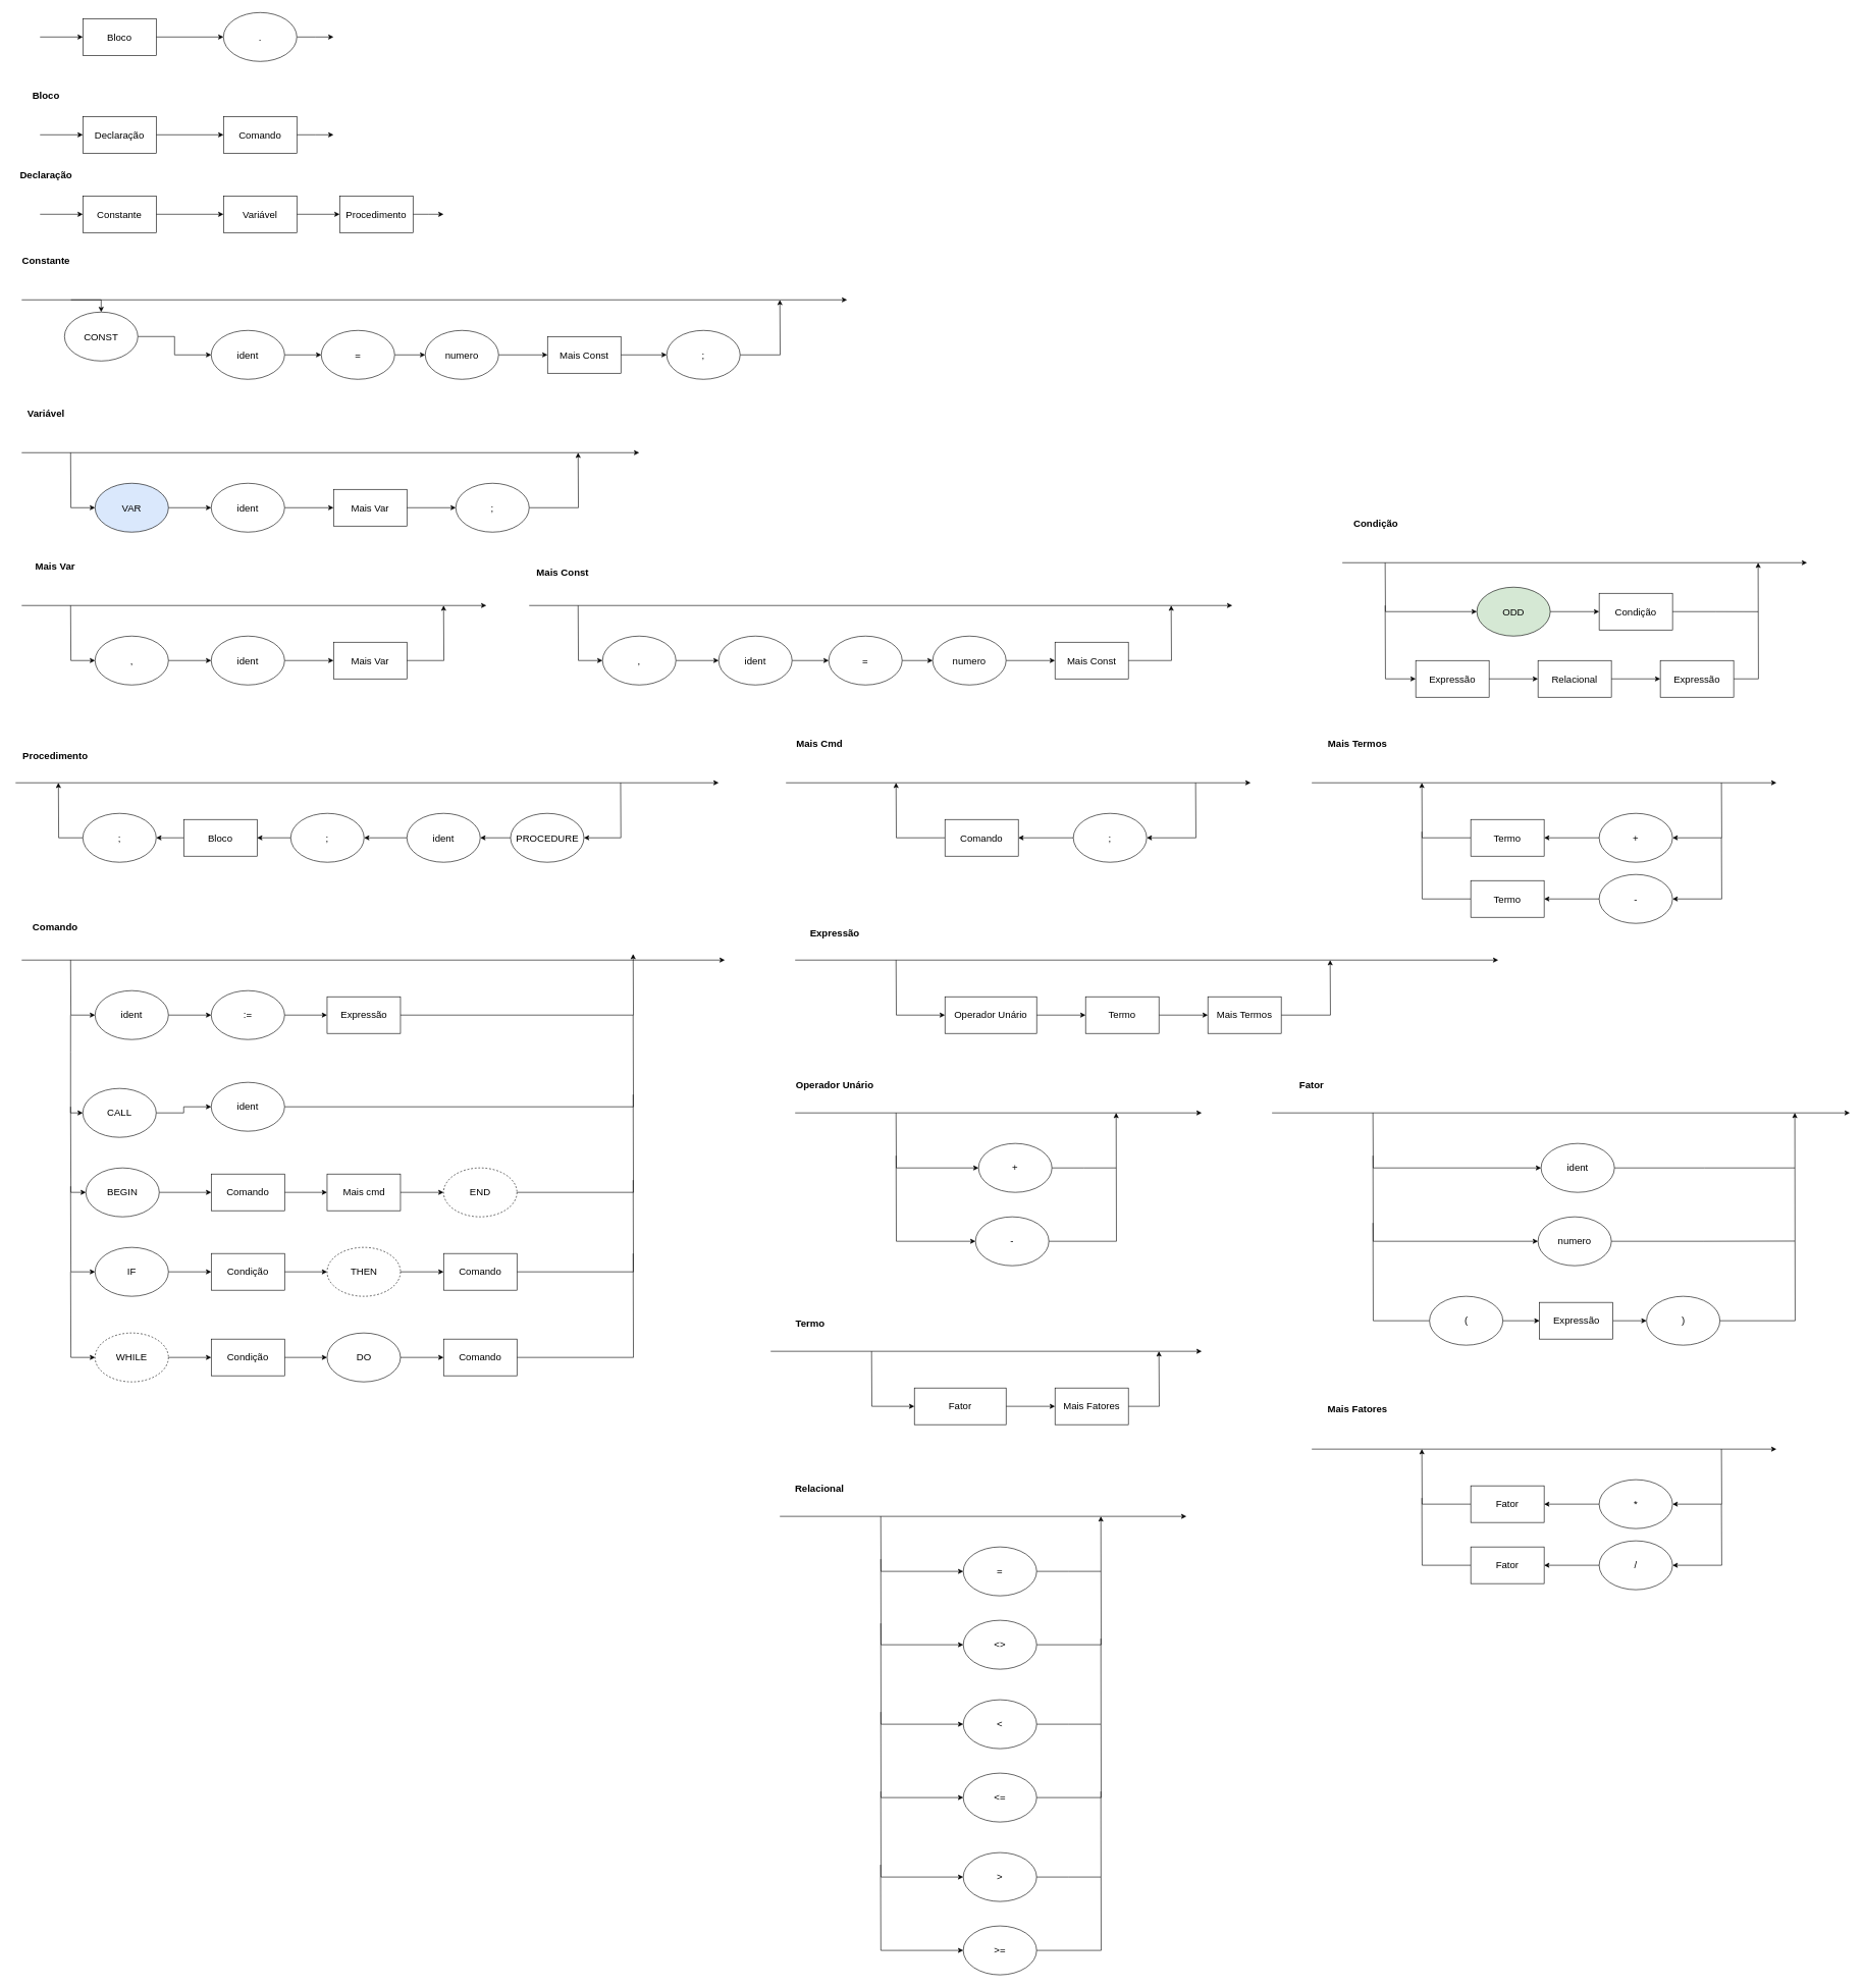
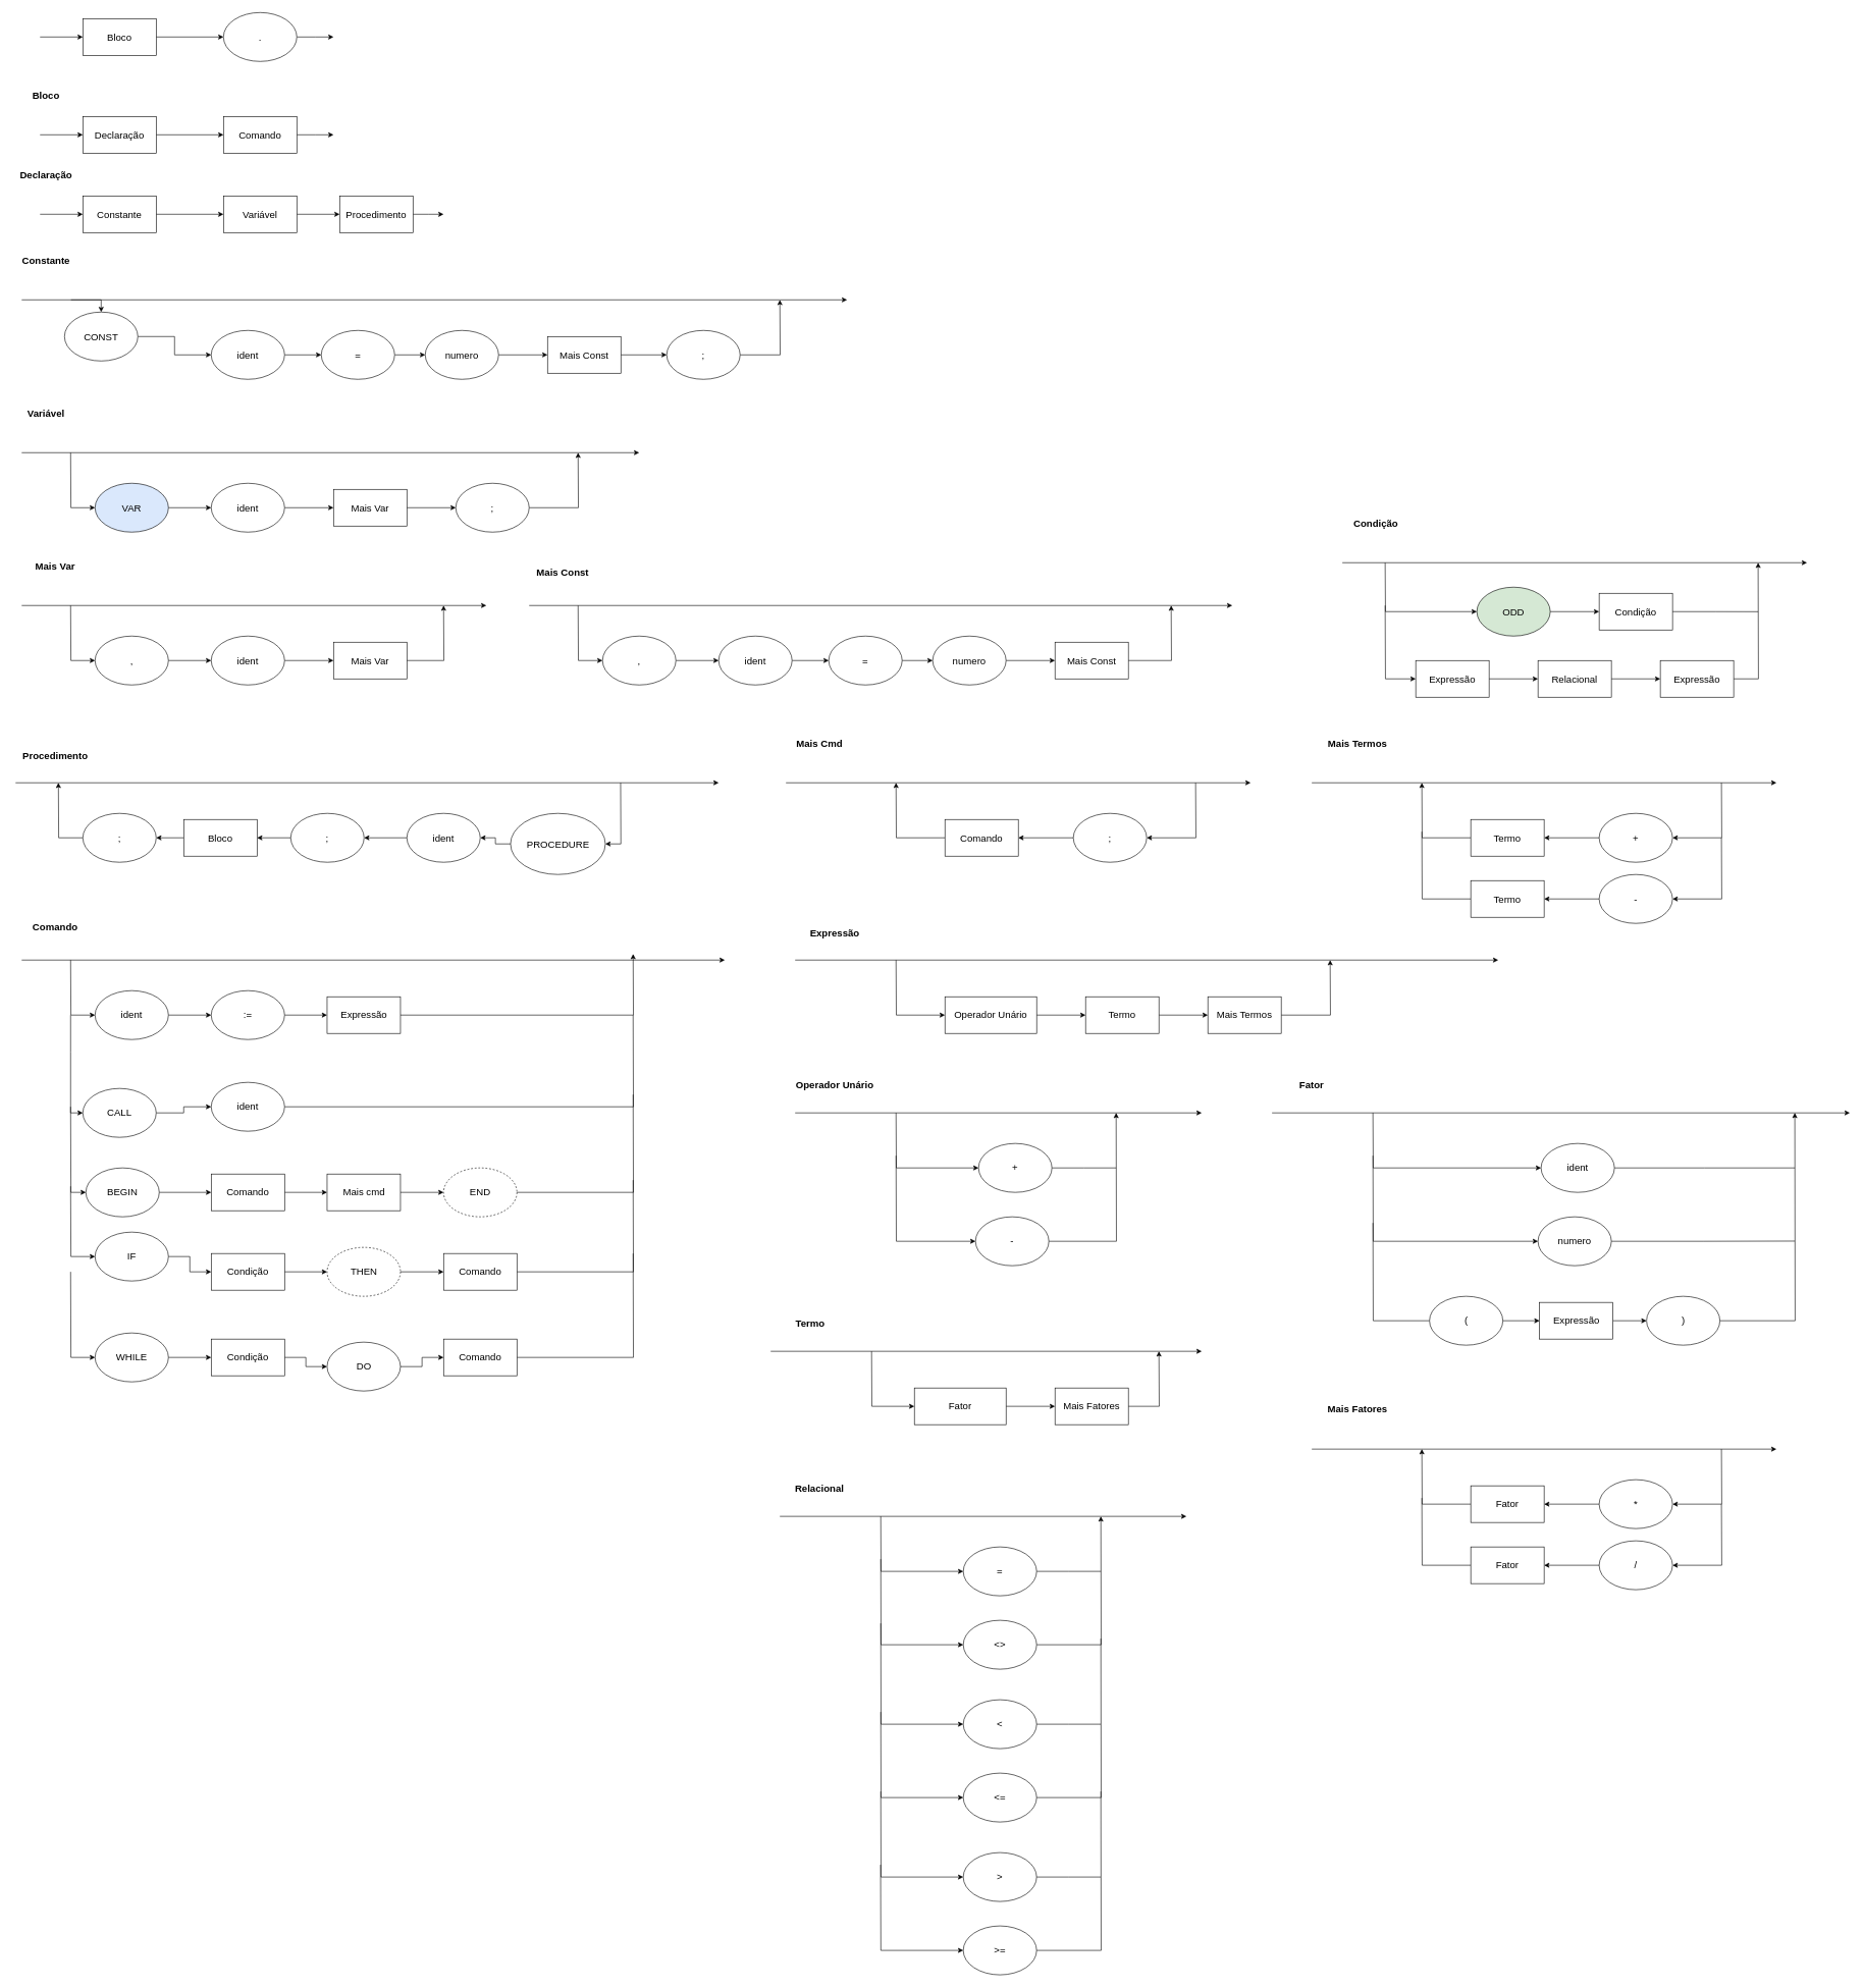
- <mxCell id="72" value="PROCEDURE" style="ellipse;whiteSpace=wrap;html=1;fontSize=16;" vertex="1" parent="1"><mxGeometry x="834.54" y="1330" width="120" height="80" as="geometry" /></mxCell>
+ <mxCell id="72" value="PROCEDURE" style="ellipse;whiteSpace=wrap;html=1;fontSize=16;" vertex="1" parent="1"><mxGeometry x="834.54" y="1330" width="155" height="100" as="geometry" /></mxCell>
- <mxCell id="107" value="IF" style="ellipse;whiteSpace=wrap;html=1;fontSize=16;" vertex="1" parent="1"><mxGeometry x="155" y="2040" width="120" height="80" as="geometry" /></mxCell>
+ <mxCell id="107" value="IF" style="ellipse;whiteSpace=wrap;html=1;fontSize=16;" vertex="1" parent="1"><mxGeometry x="155" y="2015" width="120" height="80" as="geometry" /></mxCell>
- <mxCell id="116" value="WHILE" style="ellipse;whiteSpace=wrap;html=1;fontSize=16;dashed=1;" vertex="1" parent="1"><mxGeometry x="155" y="2180" width="120" height="80" as="geometry" /></mxCell>
+ <mxCell id="116" value="WHILE" style="ellipse;whiteSpace=wrap;html=1;fontSize=16;" vertex="1" parent="1"><mxGeometry x="155" y="2180" width="120" height="80" as="geometry" /></mxCell>
- <mxCell id="122" value="DO" style="ellipse;whiteSpace=wrap;html=1;fontSize=16;" vertex="1" parent="1"><mxGeometry x="534.5" y="2180" width="120" height="80" as="geometry" /></mxCell>
+ <mxCell id="122" value="DO" style="ellipse;whiteSpace=wrap;html=1;fontSize=16;" vertex="1" parent="1"><mxGeometry x="534.5" y="2195" width="120" height="80" as="geometry" /></mxCell>
